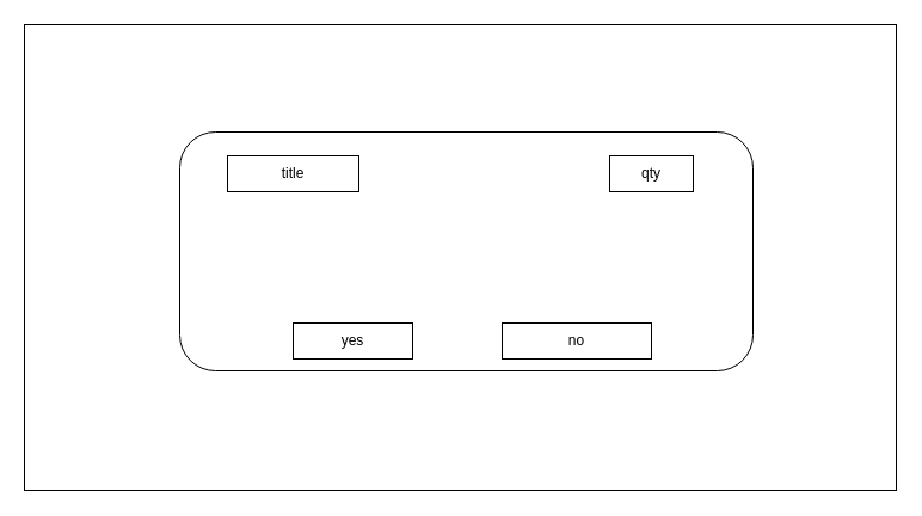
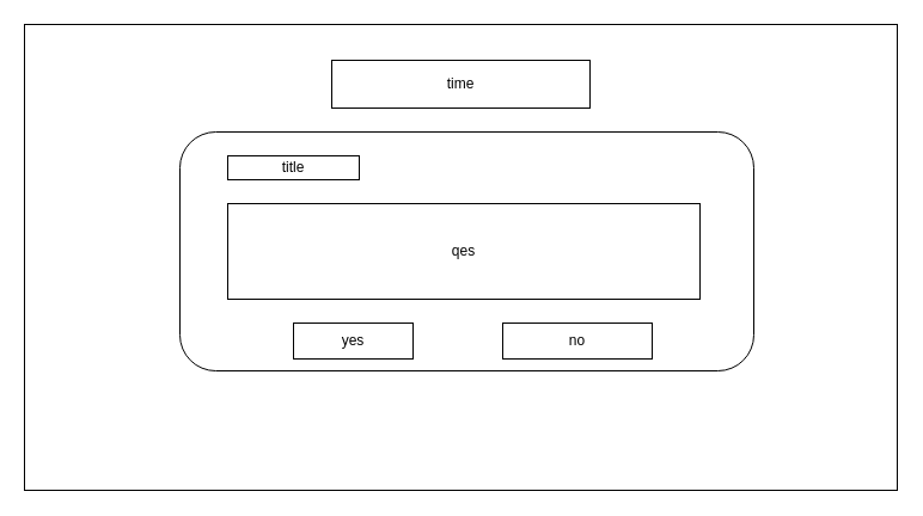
+ <mxCell id="4" value="time" style="rounded=0;whiteSpace=wrap;html=1;" vertex="1" parent="1"><mxGeometry x="277" y="50" width="216" height="40" as="geometry" /></mxCell>
- <mxCell id="5" value="title" style="rounded=0;whiteSpace=wrap;html=1;" vertex="1" parent="1"><mxGeometry x="190" y="130" width="110" height="30" as="geometry" /></mxCell>
+ <mxCell id="5" value="title" style="rounded=0;whiteSpace=wrap;html=1;" vertex="1" parent="1"><mxGeometry x="190" y="130" width="110" height="20" as="geometry" /></mxCell>
- <mxCell id="10" value="qty" style="rounded=0;whiteSpace=wrap;html=1;" vertex="1" parent="1"><mxGeometry x="510" y="130" width="70" height="30" as="geometry" /></mxCell>
+ <mxCell id="6" value="qes" style="rounded=0;whiteSpace=wrap;html=1;" vertex="1" parent="1"><mxGeometry x="190" y="170" width="395" height="80" as="geometry" /></mxCell>
